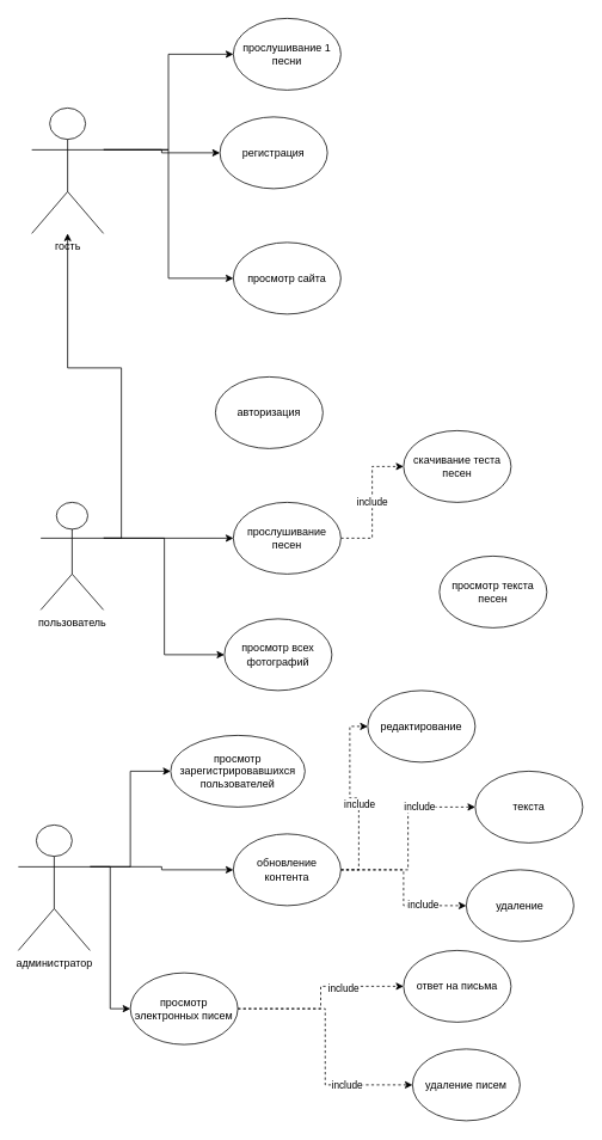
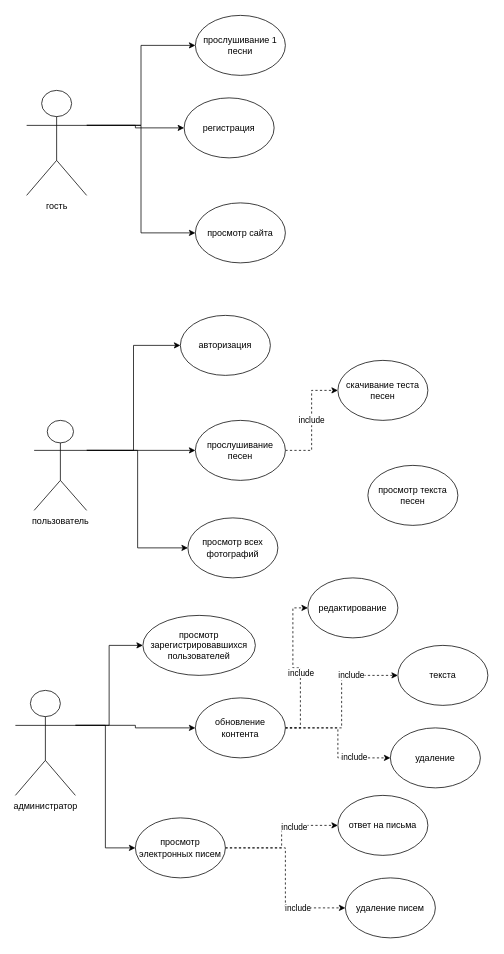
- <mxCell id="6" style="edgeStyle=orthogonalEdgeStyle;rounded=0;orthogonalLoop=1;jettySize=auto;html=1;exitX=1;exitY=0.333;exitDx=0;exitDy=0;exitPerimeter=0;" parent="1" source="9" target="5" edge="1"><mxGeometry relative="1" as="geometry" /></mxCell>
+ <mxCell id="6" style="edgeStyle=orthogonalEdgeStyle;rounded=0;orthogonalLoop=1;jettySize=auto;html=1;exitX=1;exitY=0.333;exitDx=0;exitDy=0;exitPerimeter=0;entryX=0;entryY=0.5;entryDx=0;entryDy=0;" parent="1" source="9" target="17" edge="1"><mxGeometry relative="1" as="geometry" /></mxCell>
- <mxCell id="35" value="просмотр электронных писем" style="ellipse;whiteSpace=wrap;html=1;" parent="1" vertex="1"><mxGeometry x="145" y="1085" width="120" height="80" as="geometry" /></mxCell>
+ <mxCell id="35" value="просмотр электронных писем" style="ellipse;whiteSpace=wrap;html=1;" parent="1" vertex="1"><mxGeometry x="180" y="1090" width="120" height="80" as="geometry" /></mxCell>
